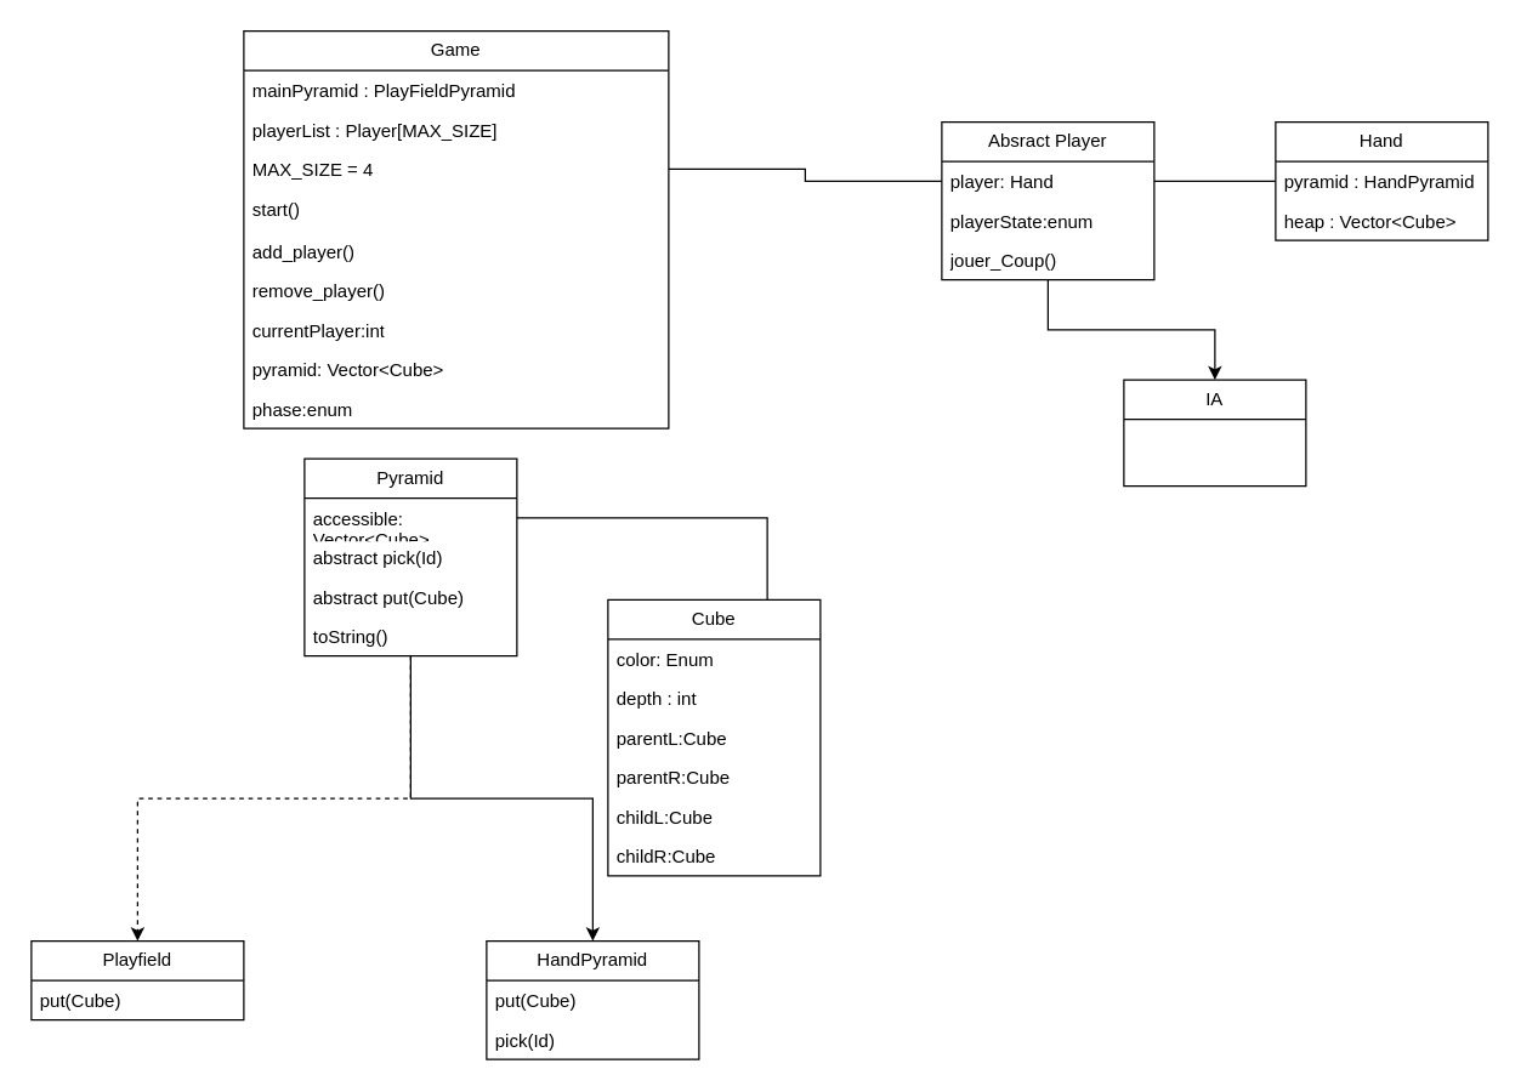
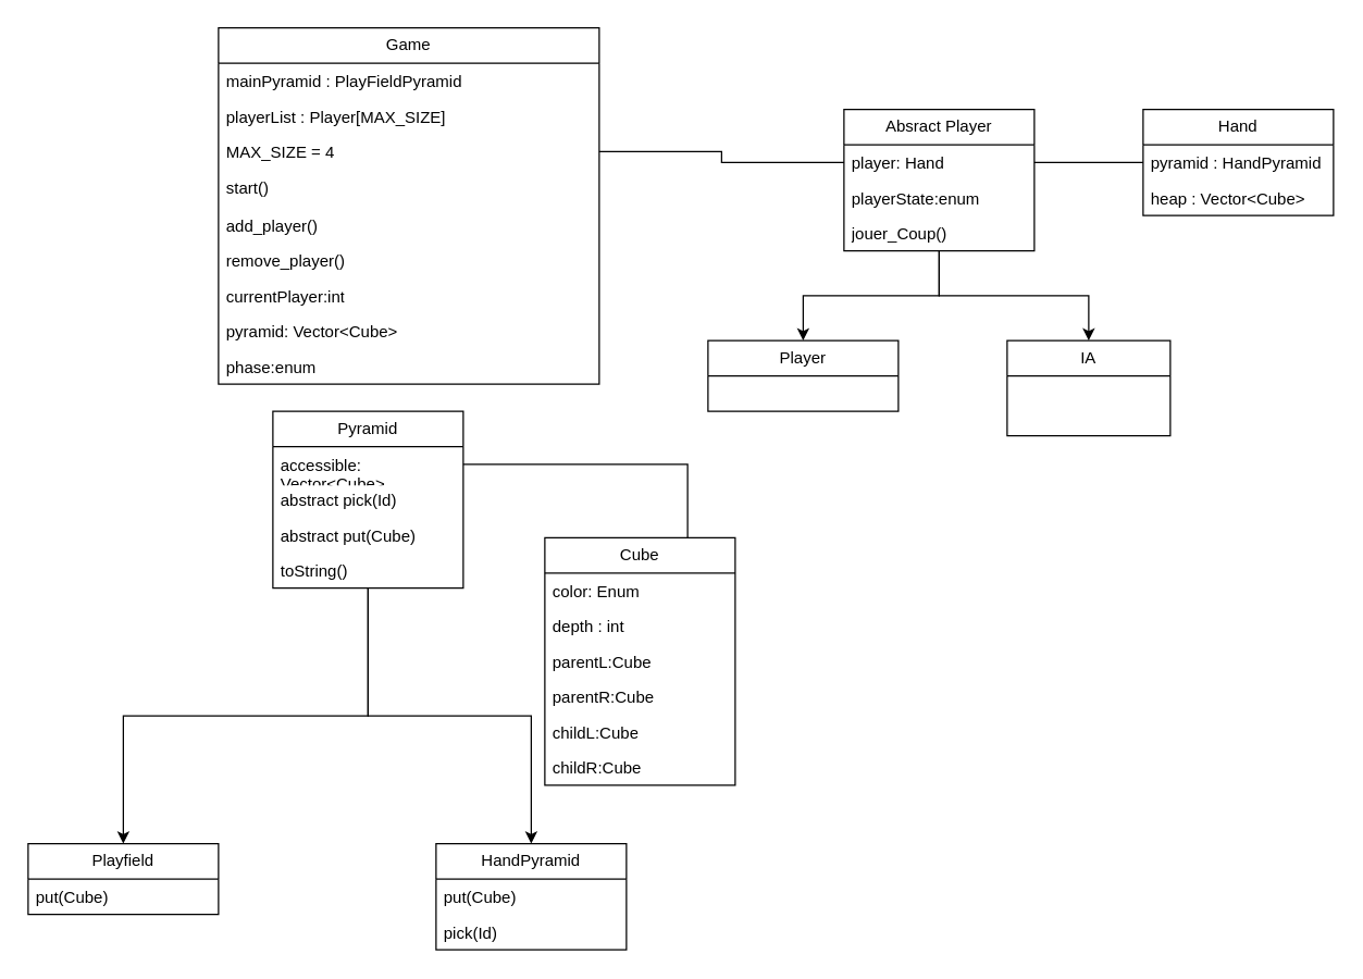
+ <mxCell id="12" style="edgeStyle=orthogonalEdgeStyle;rounded=0;orthogonalLoop=1;jettySize=auto;html=1;exitX=0.5;exitY=1;exitDx=0;exitDy=0;entryX=0.5;entryY=0;entryDx=0;entryDy=0;" edge="1" parent="1" source="14" target="18"><mxGeometry relative="1" as="geometry" /></mxCell>
+ <mxCell id="18" value="Player" style="swimlane;fontStyle=0;childLayout=stackLayout;horizontal=1;startSize=26;fillColor=none;horizontalStack=0;resizeParent=1;resizeParentMax=0;resizeLast=0;collapsible=1;marginBottom=0;whiteSpace=wrap;html=1;" vertex="1" parent="1"><mxGeometry x="520" y="250" width="140" height="52" as="geometry" /></mxCell>
- <mxCell id="23" style="edgeStyle=orthogonalEdgeStyle;rounded=0;orthogonalLoop=1;jettySize=auto;html=1;exitX=0.5;exitY=1;exitDx=0;exitDy=0;entryX=0.5;entryY=0;entryDx=0;entryDy=0;dashed=1;" edge="1" parent="1" source="25" target="40"><mxGeometry relative="1" as="geometry" /></mxCell>
+ <mxCell id="23" style="edgeStyle=orthogonalEdgeStyle;rounded=0;orthogonalLoop=1;jettySize=auto;html=1;exitX=0.5;exitY=1;exitDx=0;exitDy=0;entryX=0.5;entryY=0;entryDx=0;entryDy=0;" edge="1" parent="1" source="25" target="40"><mxGeometry relative="1" as="geometry" /></mxCell>
